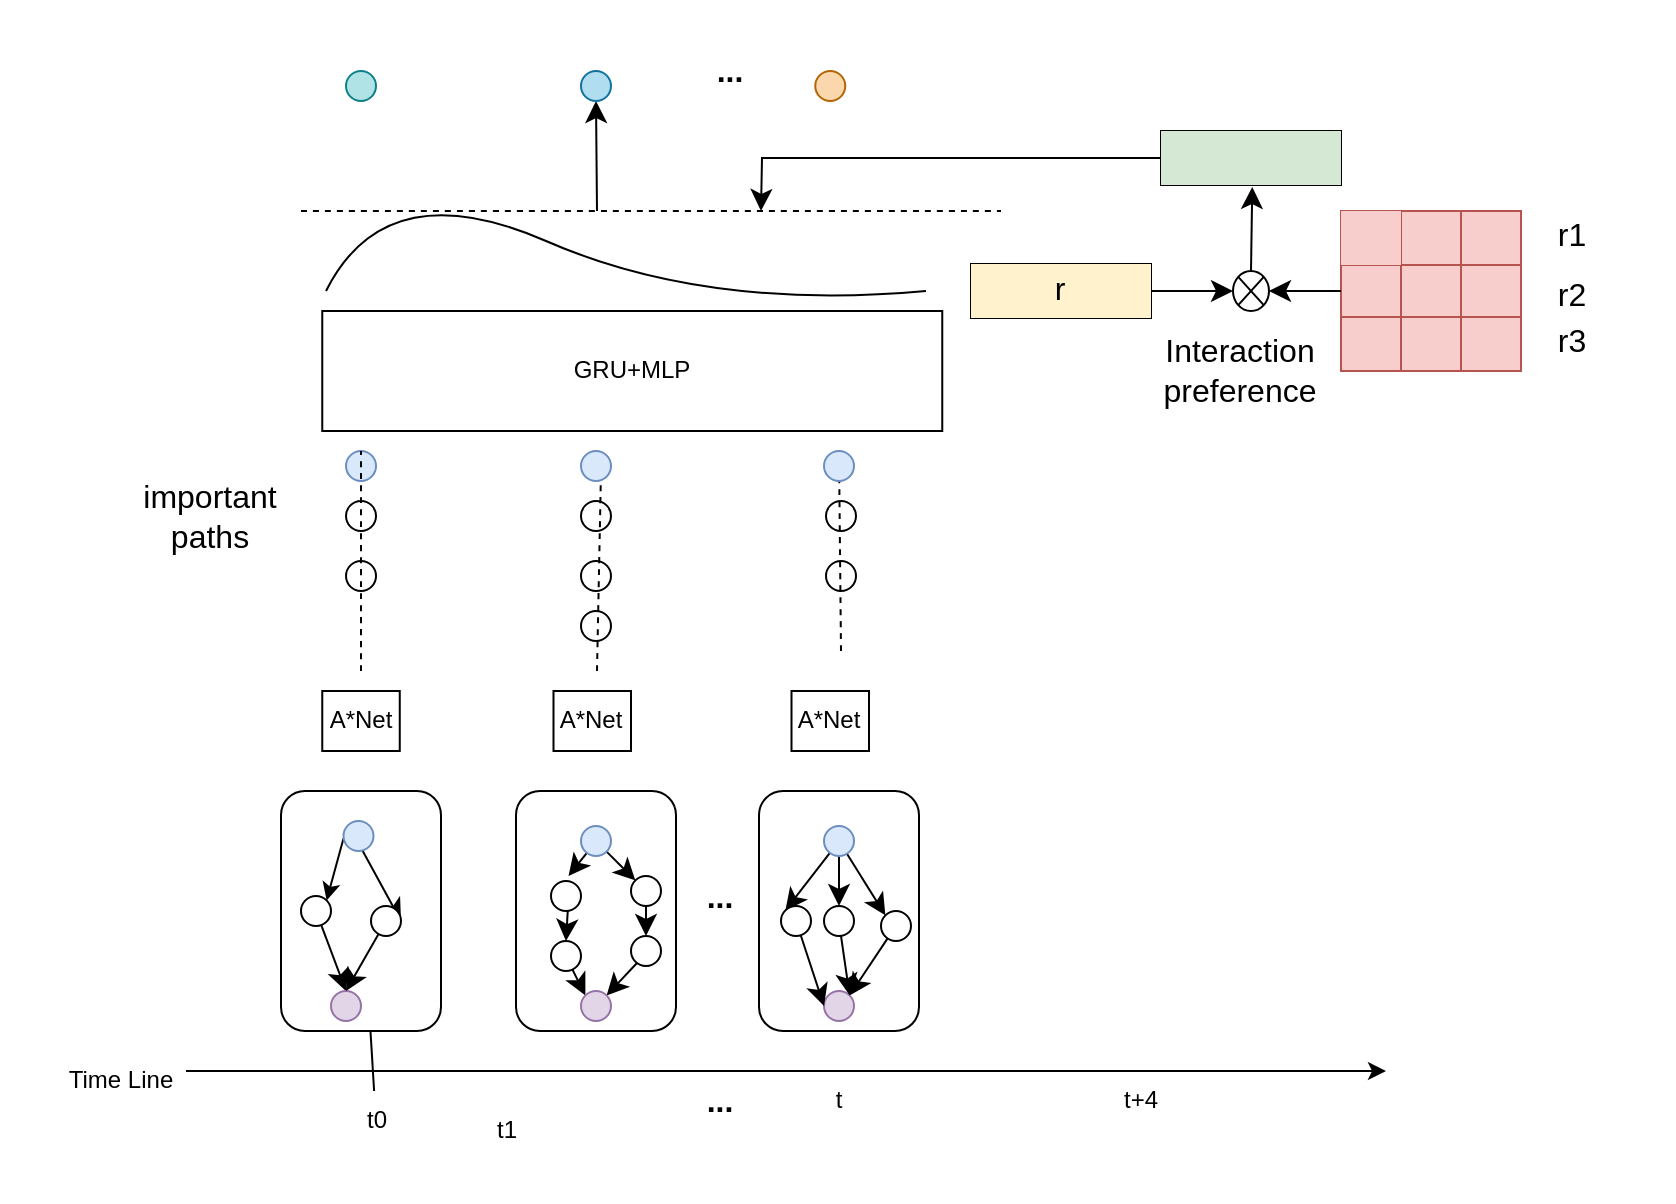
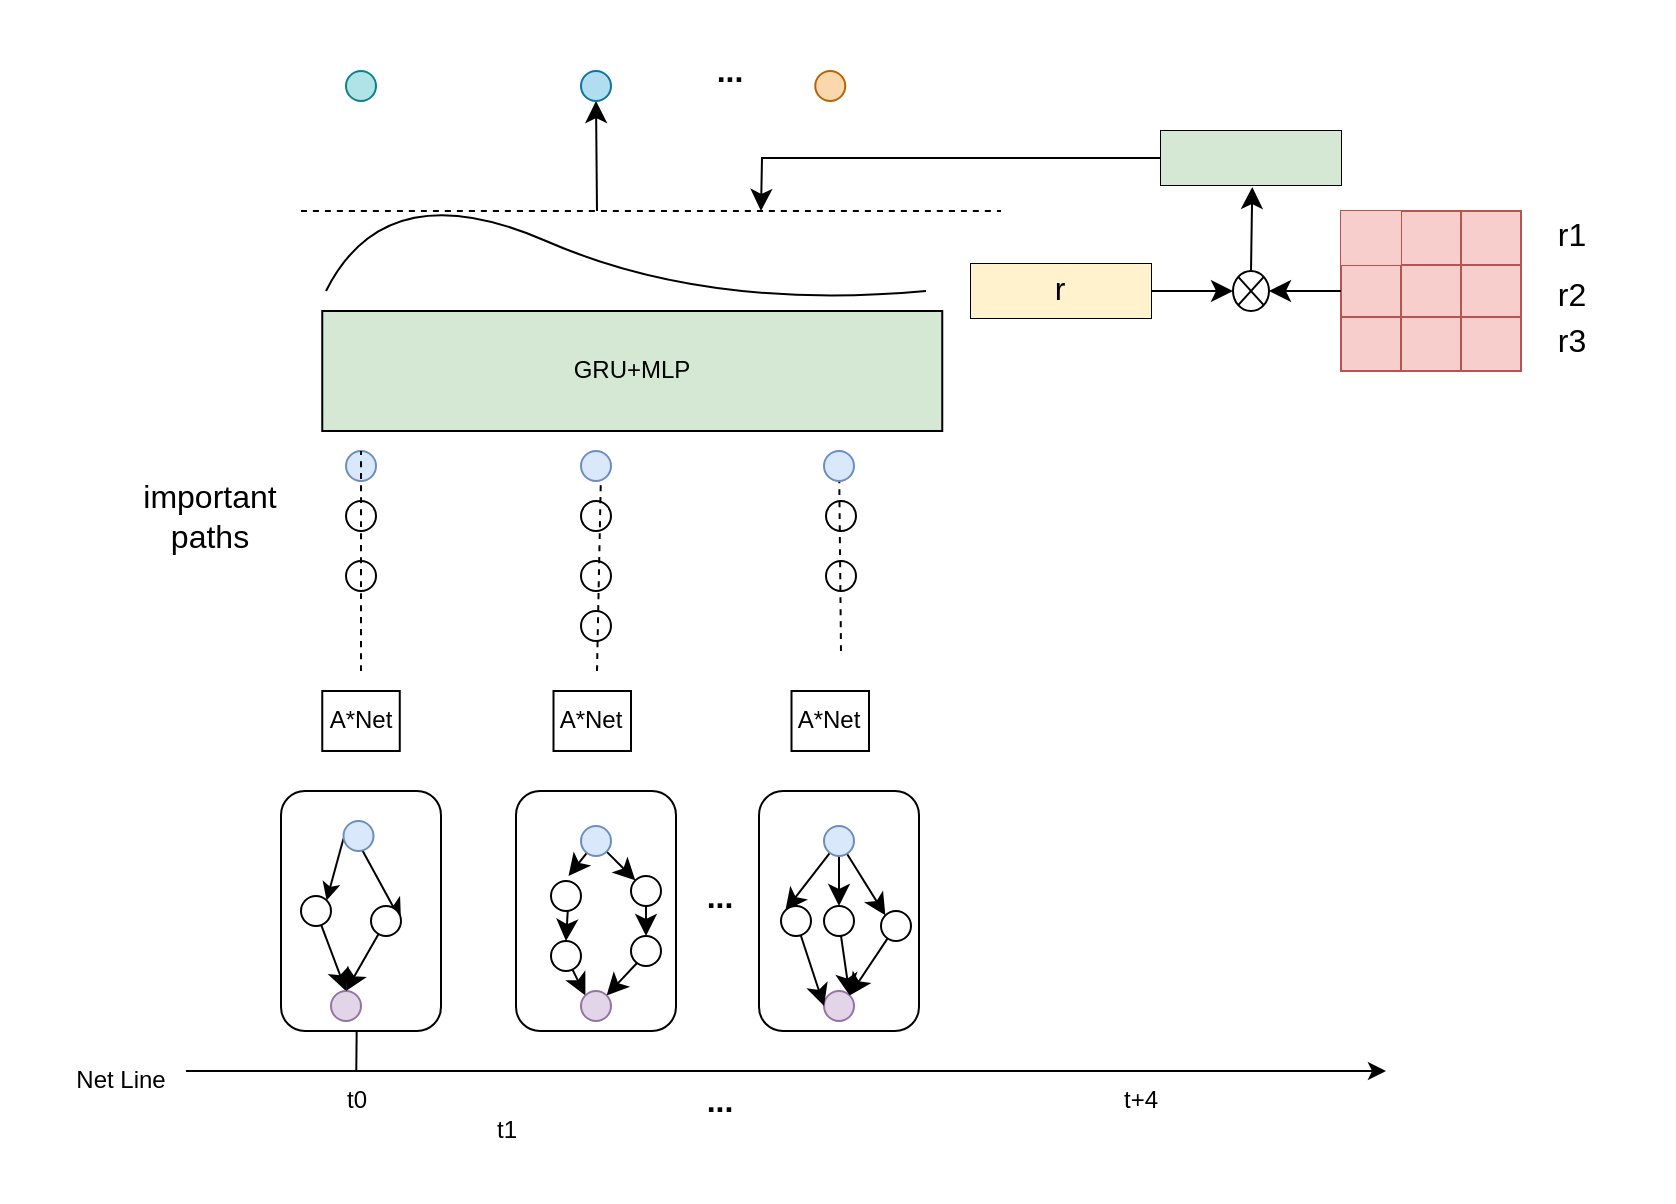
- <mxCell id="25" value="GRU+MLP" style="rounded=0;whiteSpace=wrap;html=1;" vertex="1" parent="1"><mxGeometry x="160.63" y="155" width="310" height="60" as="geometry" /></mxCell>
+ <mxCell id="25" value="GRU+MLP" style="rounded=0;whiteSpace=wrap;html=1;fillColor=#d5e8d4;" vertex="1" parent="1"><mxGeometry x="160.63" y="155" width="310" height="60" as="geometry" /></mxCell>
- <mxCell id="104" value="Interaction&lt;div&gt;preference&lt;/div&gt;" style="text;html=1;align=center;verticalAlign=middle;whiteSpace=wrap;rounded=0;fontSize=16;" vertex="1" parent="1"><mxGeometry x="590" y="170" width="60" height="30" as="geometry" /></mxCell>
- <mxCell id="3" value="Time Line" style="text;html=1;align=center;verticalAlign=middle;resizable=0;points=[];autosize=1;strokeColor=none;fillColor=none;" parent="1" vertex="1"><mxGeometry x="20" y="525" width="80" height="30" as="geometry" /></mxCell>
+ <mxCell id="3" value="Net Line" style="text;html=1;align=center;verticalAlign=middle;resizable=0;points=[];autosize=1;strokeColor=none;fillColor=none;" parent="1" vertex="1"><mxGeometry x="20" y="525" width="80" height="30" as="geometry" /></mxCell>
- <mxCell id="7" value="t" style="text;html=1;align=center;verticalAlign=middle;resizable=0;points=[];autosize=1;strokeColor=none;fillColor=none;" parent="1" vertex="1"><mxGeometry x="404" y="535" width="30" height="30" as="geometry" /></mxCell>
- <mxCell id="5" value="t0" style="text;html=1;align=center;verticalAlign=middle;resizable=0;points=[];autosize=1;strokeColor=none;fillColor=none;" parent="1" vertex="1"><mxGeometry x="172.5" y="545" width="30" height="30" as="geometry" /></mxCell>
+ <mxCell id="5" value="t0" style="text;html=1;align=center;verticalAlign=middle;resizable=0;points=[];autosize=1;strokeColor=none;fillColor=none;" parent="1" vertex="1"><mxGeometry x="162.5" y="535" width="30" height="30" as="geometry" /></mxCell>
